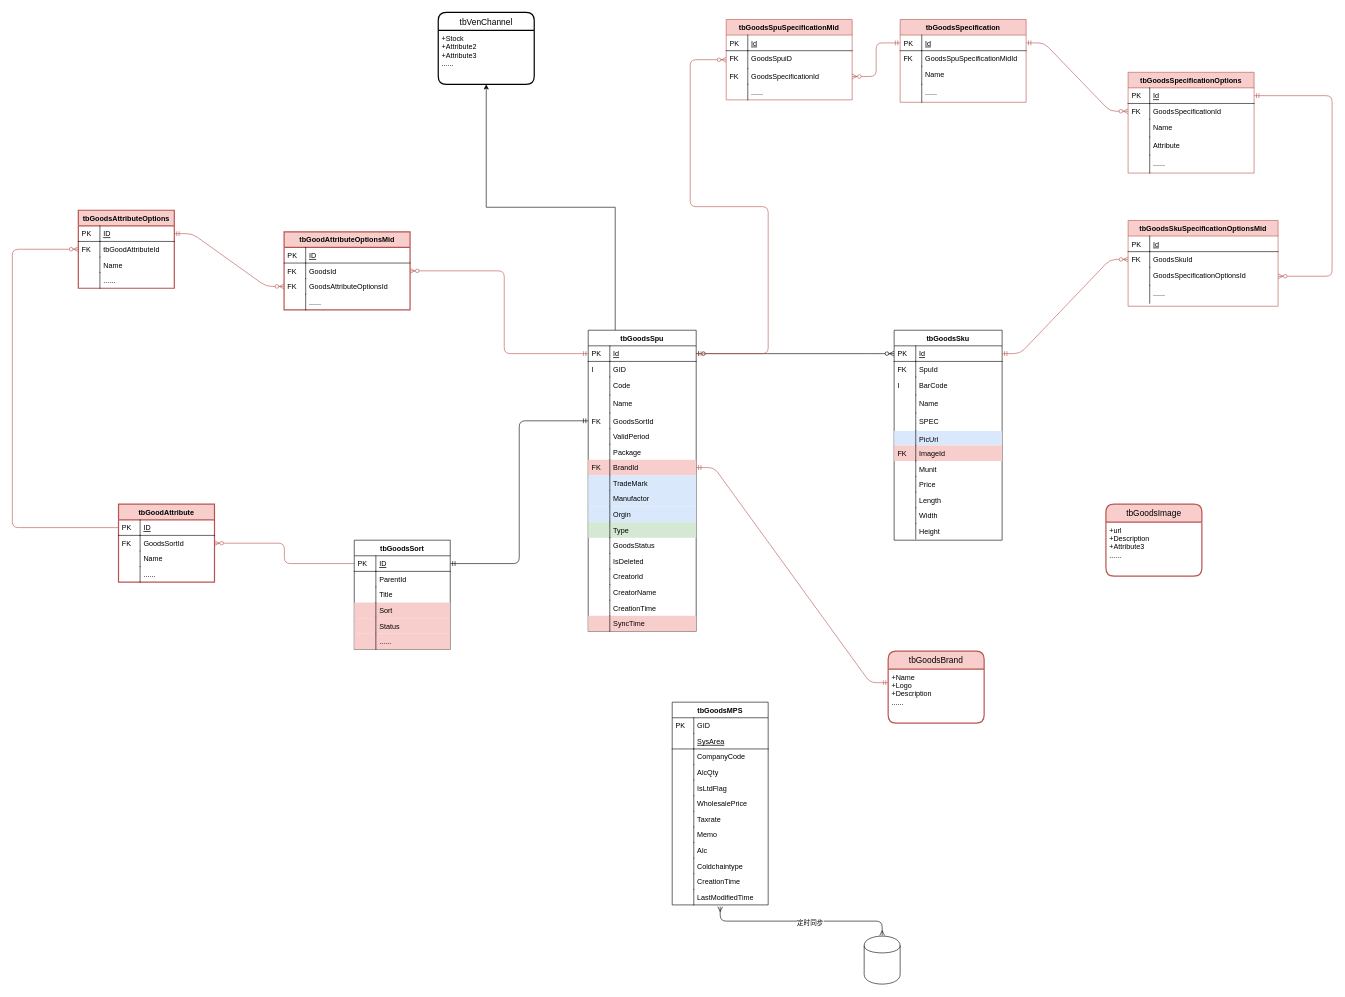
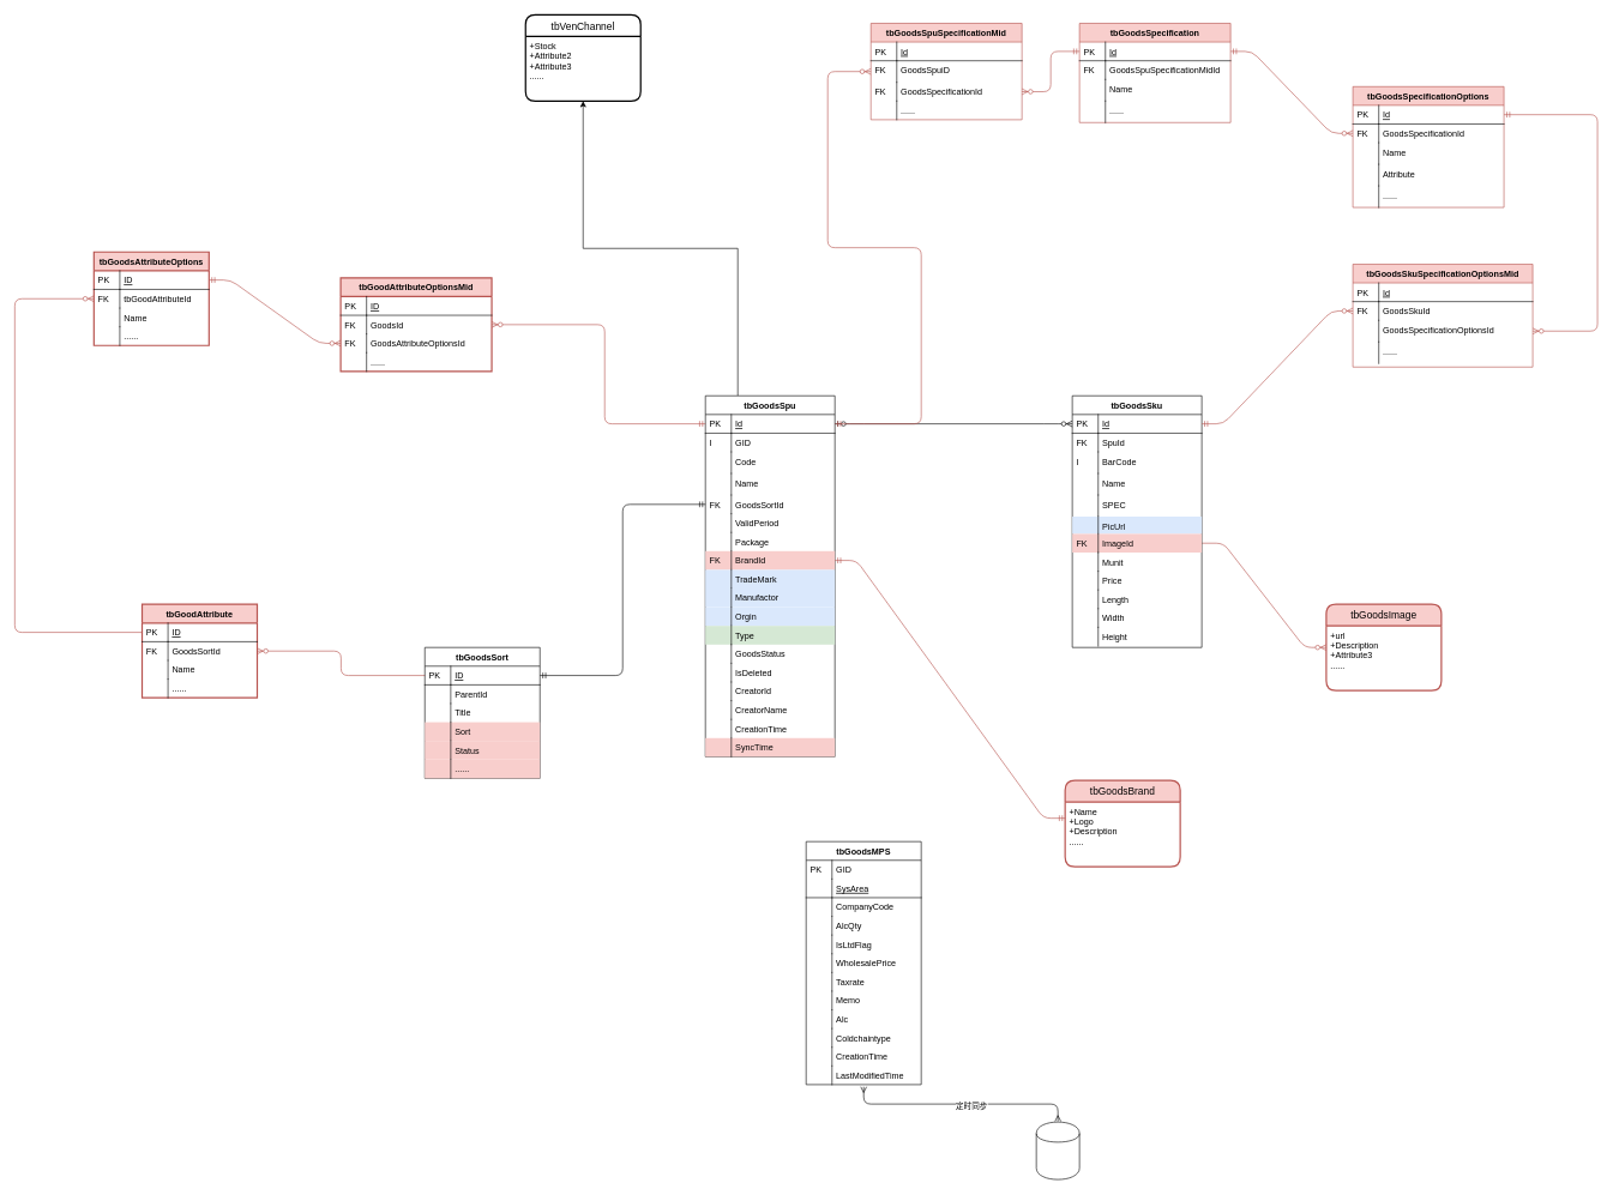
+ <mxCell id="69" value="" style="edgeStyle=entityRelationEdgeStyle;fontSize=12;html=1;endArrow=ERzeroToMany;endFill=1;exitX=1;exitY=0.5;exitDx=0;exitDy=0;fillColor=#f8cecc;strokeColor=#b85450;" edge="1" parent="1" source="131" target="143"><mxGeometry width="100" height="100" relative="1" as="geometry"><mxPoint x="1313" y="910" as="sourcePoint" /><mxPoint x="1373" y="900" as="targetPoint" /></mxGeometry></mxCell>
